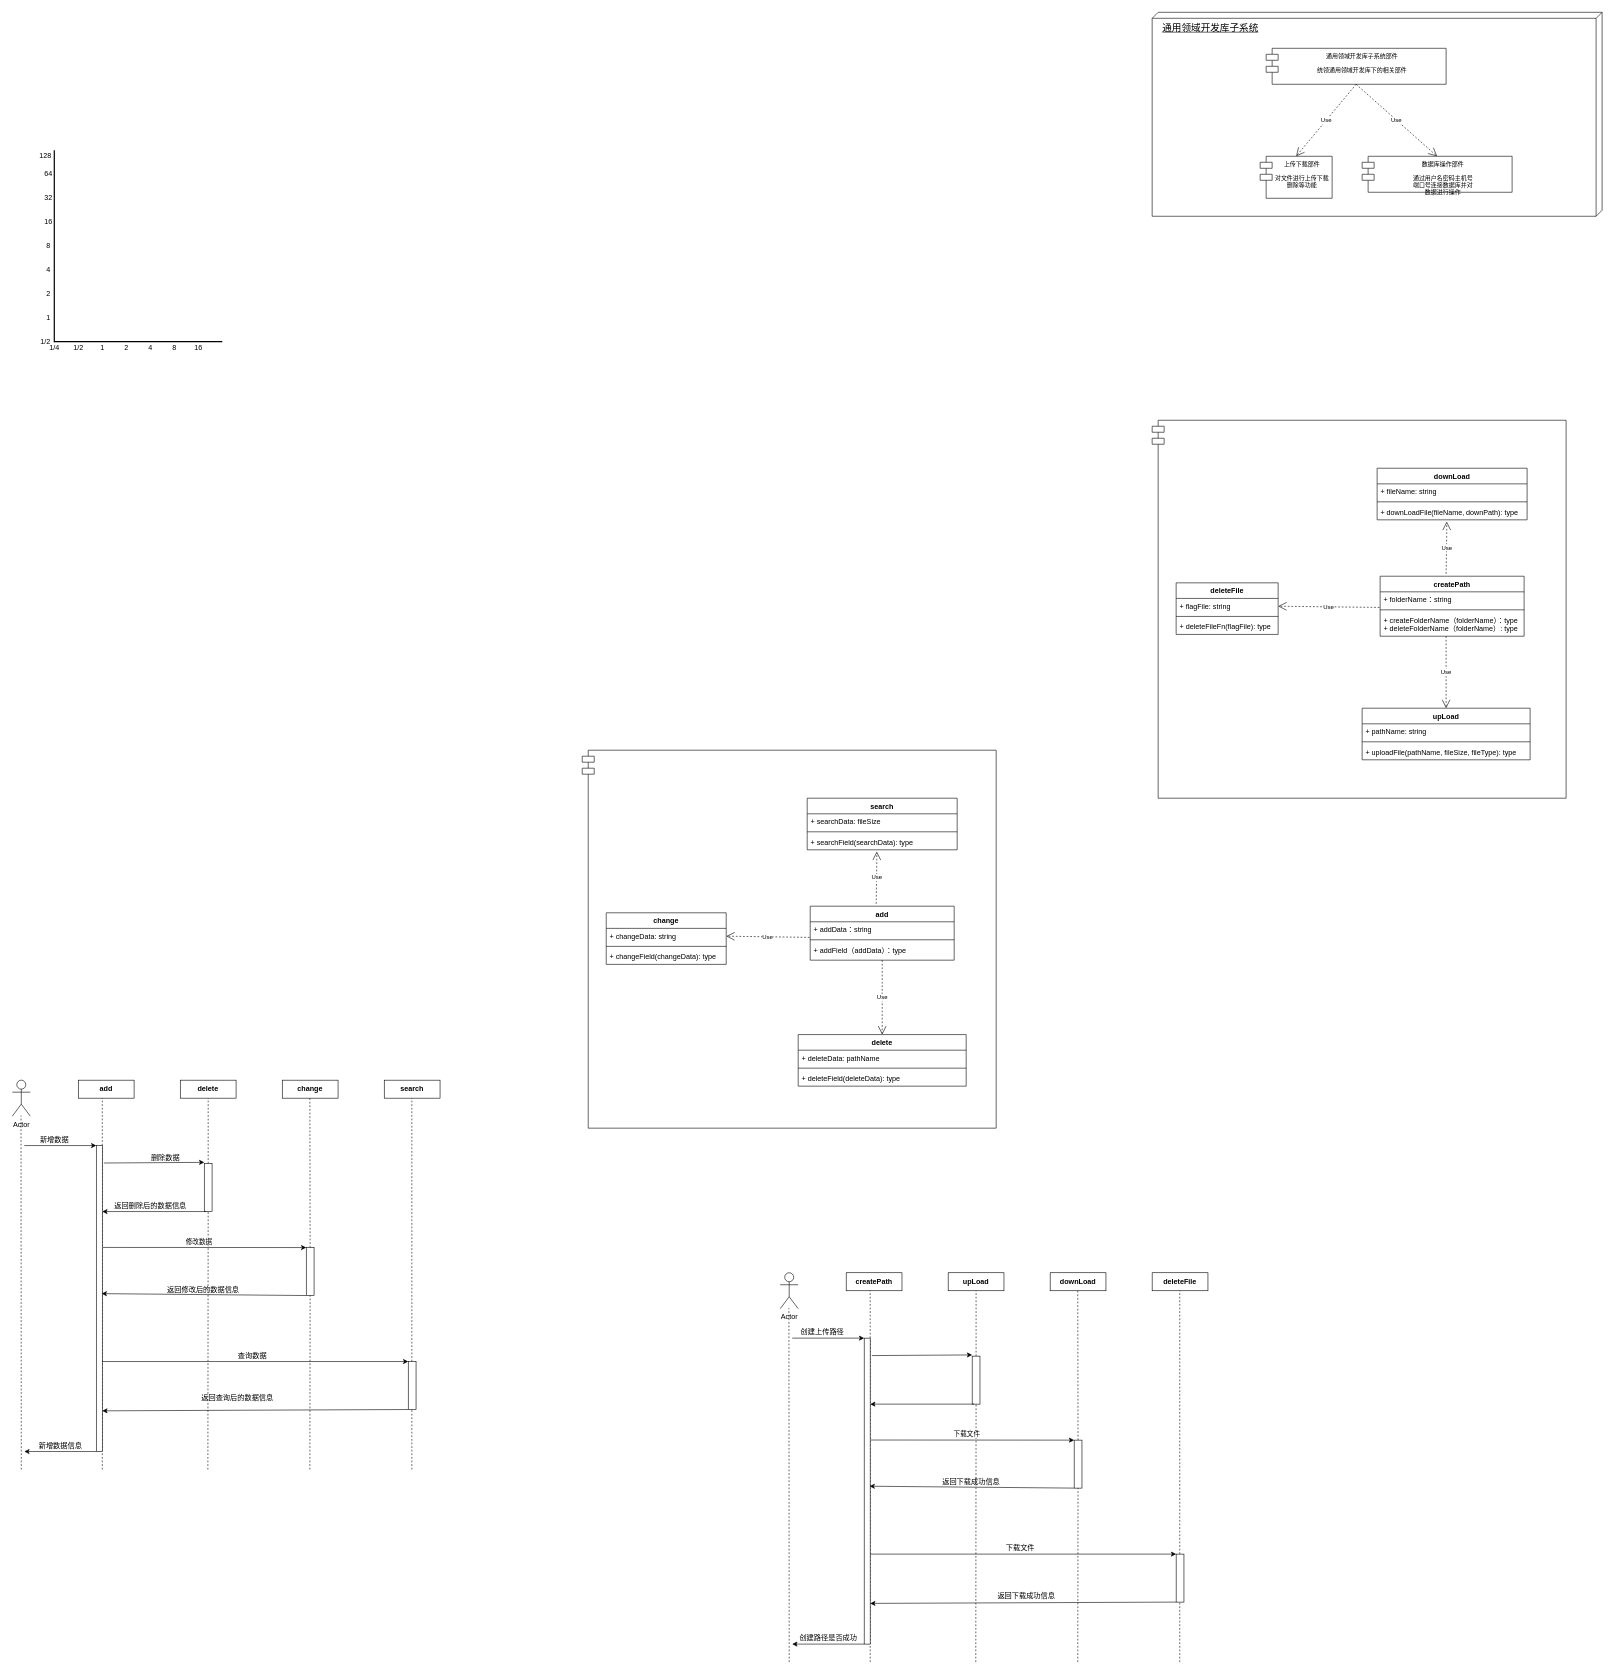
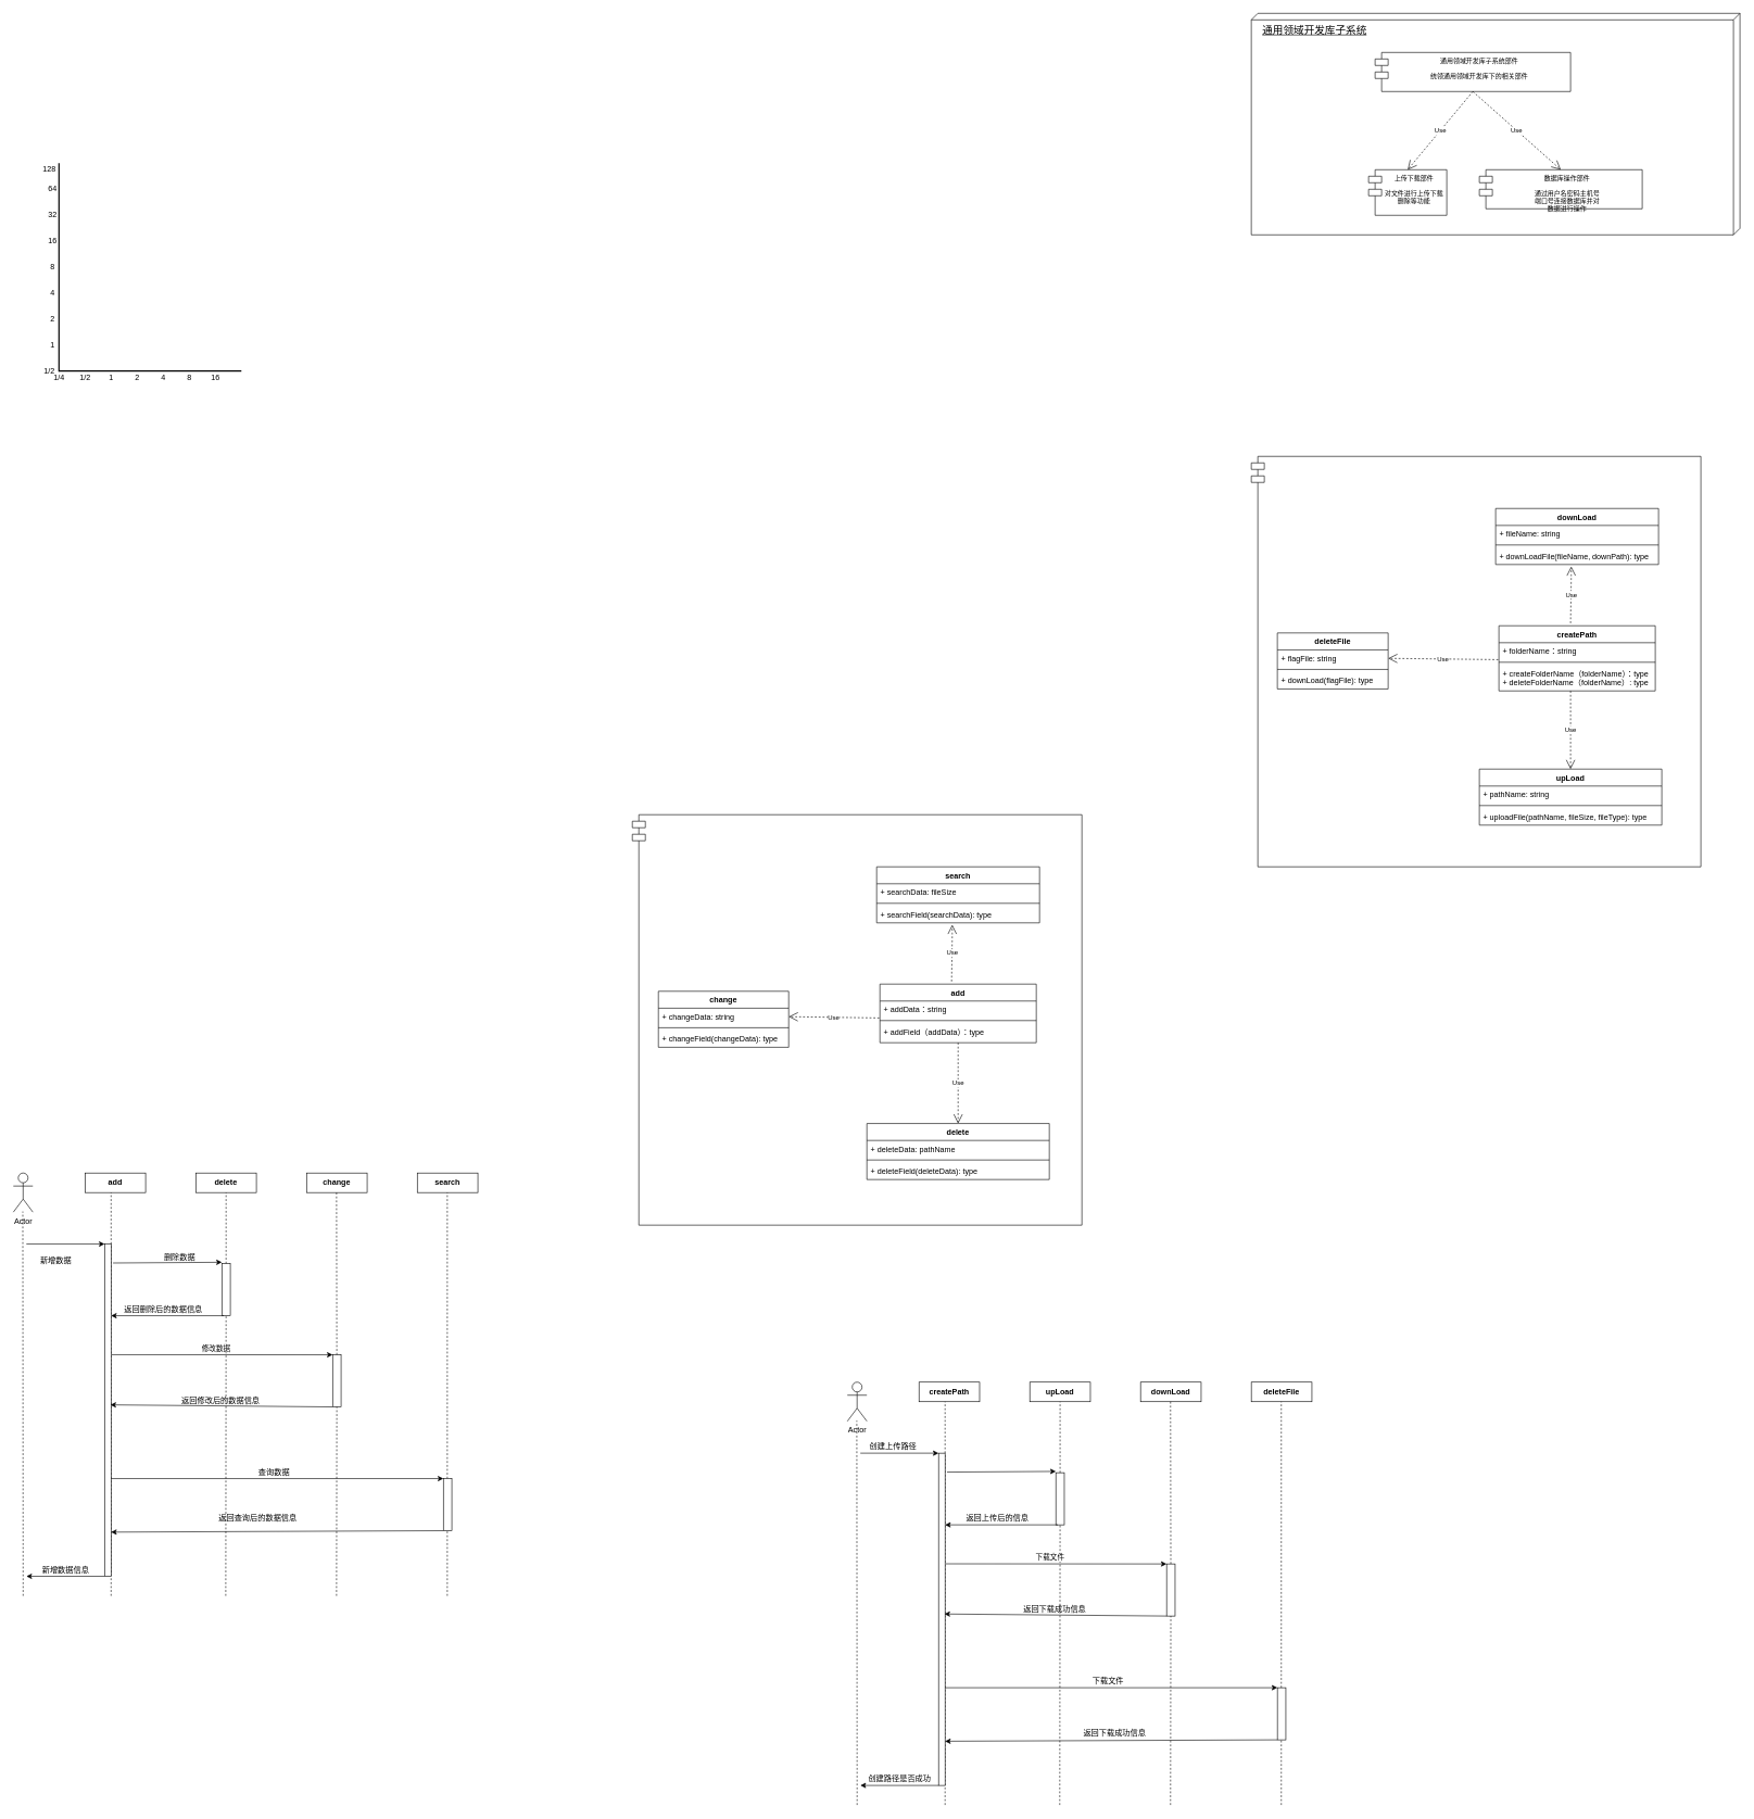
- <mxCell id="26" value="+ deleteFileFn(flagFile): type" style="text;strokeColor=none;fillColor=none;align=left;verticalAlign=top;spacingLeft=4;spacingRight=4;overflow=hidden;rotatable=0;points=[[0,0.5],[1,0.5]];portConstraint=eastwest;" parent="23" vertex="1"><mxGeometry y="60" width="170" height="26" as="geometry" /></mxCell>
+ <mxCell id="26" value="+ downLoad(flagFile): type" style="text;strokeColor=none;fillColor=none;align=left;verticalAlign=top;spacingLeft=4;spacingRight=4;overflow=hidden;rotatable=0;points=[[0,0.5],[1,0.5]];portConstraint=eastwest;" parent="23" vertex="1"><mxGeometry y="60" width="170" height="26" as="geometry" /></mxCell>
- <mxCell id="92" value="新增数据" style="text;html=1;align=center;verticalAlign=middle;resizable=0;points=[];autosize=1;strokeColor=none;fillColor=none;" parent="1" vertex="1"><mxGeometry x="60" y="1889" width="60" height="20" as="geometry" /></mxCell>
+ <mxCell id="92" value="新增数据" style="text;html=1;align=center;verticalAlign=middle;resizable=0;points=[];autosize=1;strokeColor=none;fillColor=none;" parent="1" vertex="1"><mxGeometry x="55" y="1924" width="60" height="20" as="geometry" /></mxCell>
+ <mxCell id="75" value="返回上传后的信息" style="text;html=1;align=center;verticalAlign=middle;resizable=0;points=[];autosize=1;strokeColor=none;fillColor=none;" parent="1" vertex="1"><mxGeometry x="1475" y="2320" width="110" height="20" as="geometry" /></mxCell>
